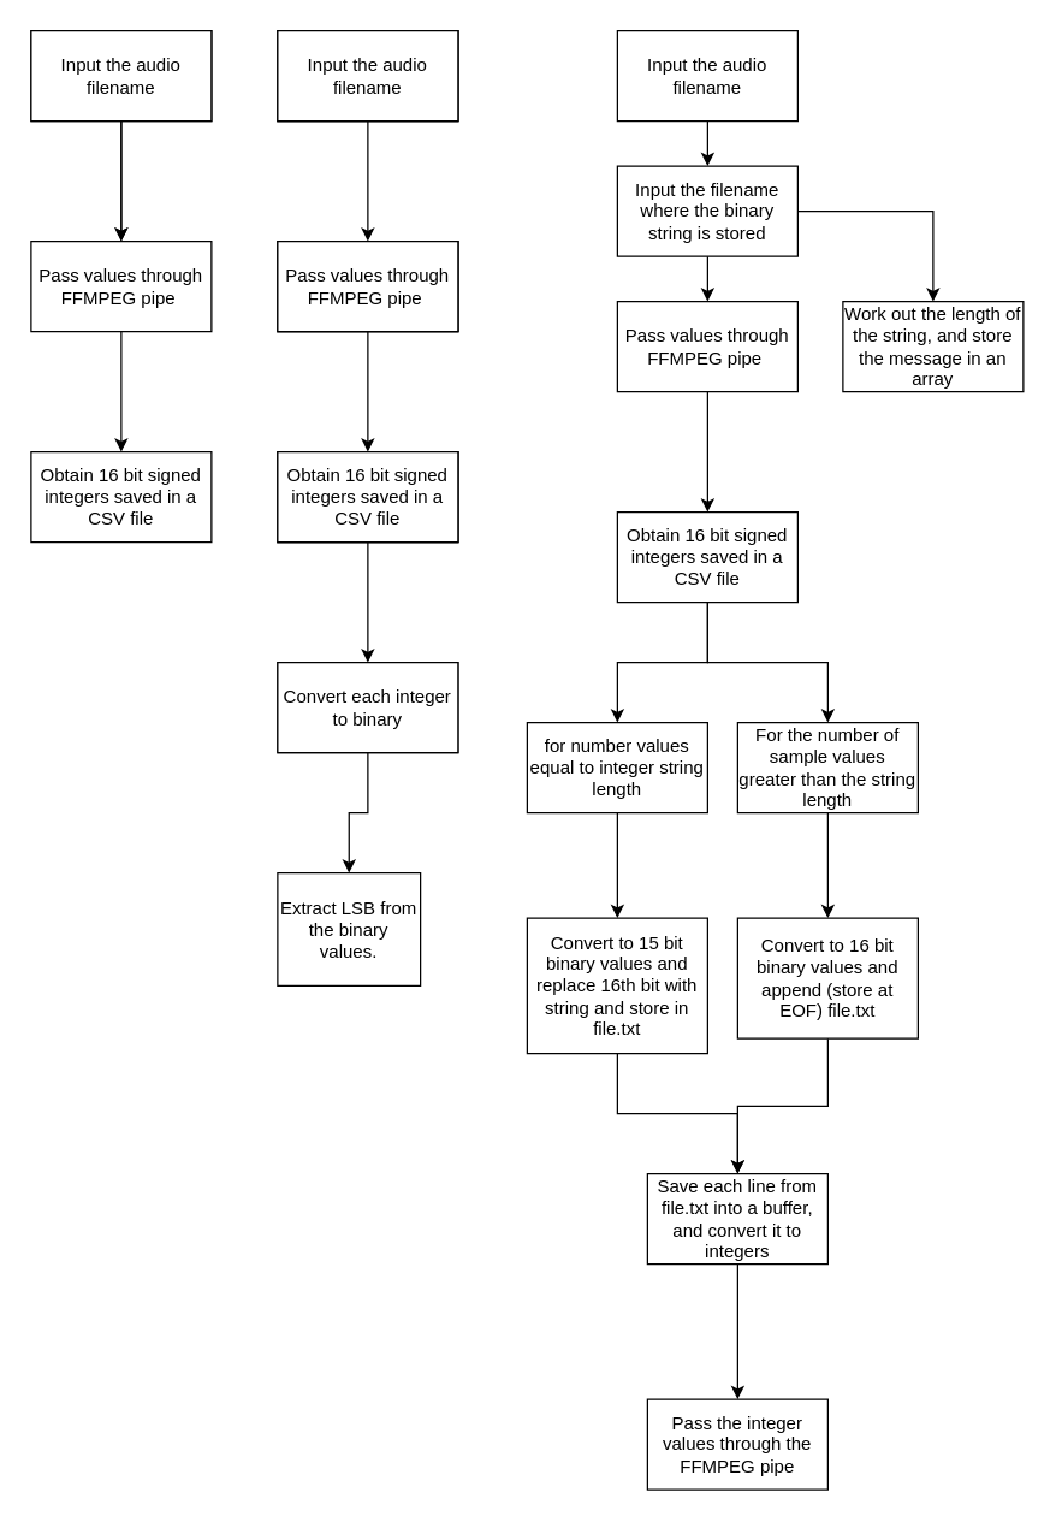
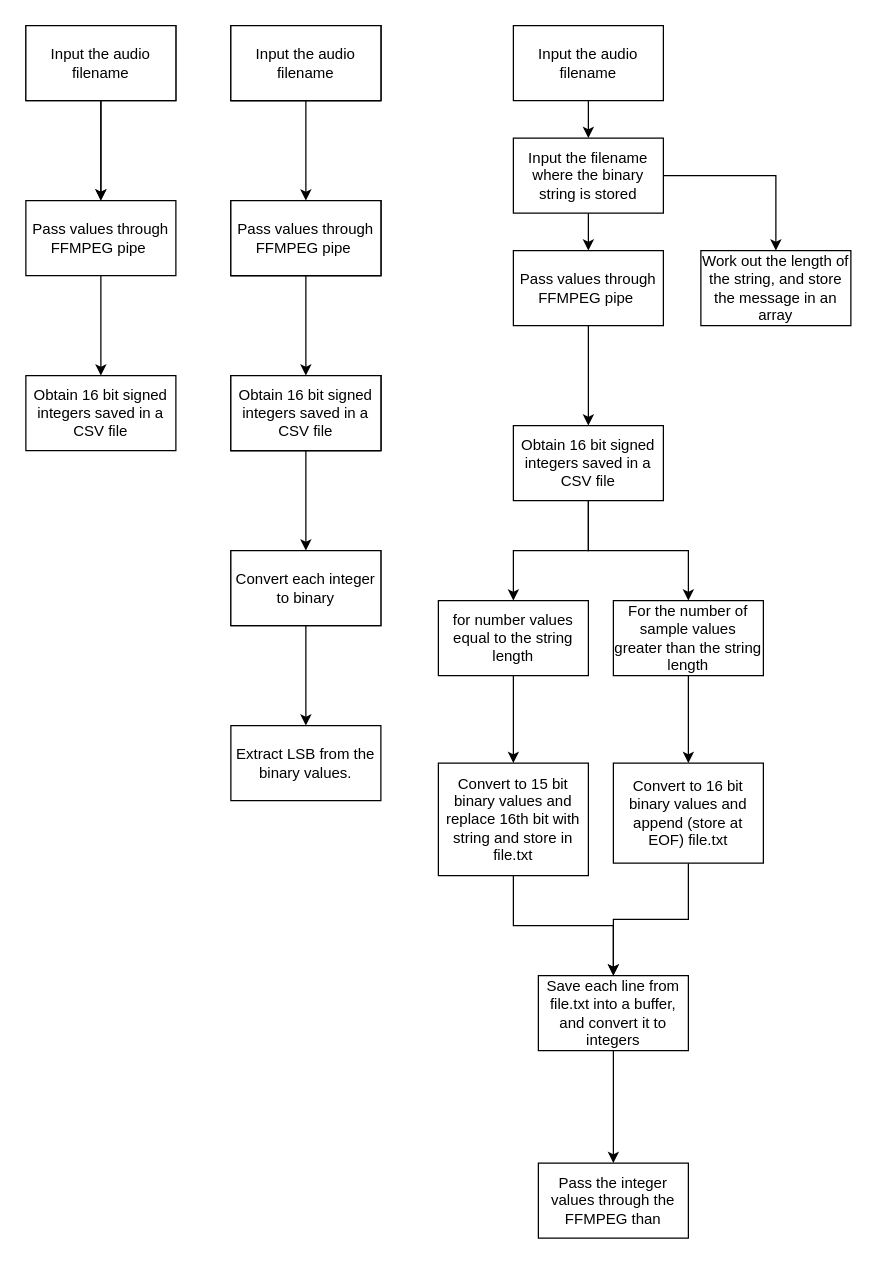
- <mxCell id="33" value="for number values equal to integer string length" style="whiteSpace=wrap;html=1;rounded=0;" vertex="1" parent="1"><mxGeometry x="350" y="480" width="120" height="60" as="geometry" /></mxCell>
+ <mxCell id="33" value="for number values equal to the string length" style="whiteSpace=wrap;html=1;rounded=0;" vertex="1" parent="1"><mxGeometry x="350" y="480" width="120" height="60" as="geometry" /></mxCell>
- <mxCell id="17" value="Extract LSB from the binary values." style="whiteSpace=wrap;html=1;rounded=0;" vertex="1" parent="1"><mxGeometry x="184" y="580" width="95" height="75" as="geometry" /></mxCell>
+ <mxCell id="17" value="Extract LSB from the binary values." style="whiteSpace=wrap;html=1;rounded=0;" vertex="1" parent="1"><mxGeometry x="184" y="580" width="120" height="60" as="geometry" /></mxCell>
- <mxCell id="47" value="Pass the integer values through the FFMPEG pipe" style="rounded=0;whiteSpace=wrap;html=1;" vertex="1" parent="1"><mxGeometry x="430" y="930" width="120" height="60" as="geometry" /></mxCell>
+ <mxCell id="47" value="Pass the integer values through the FFMPEG than" style="rounded=0;whiteSpace=wrap;html=1;" vertex="1" parent="1"><mxGeometry x="430" y="930" width="120" height="60" as="geometry" /></mxCell>
